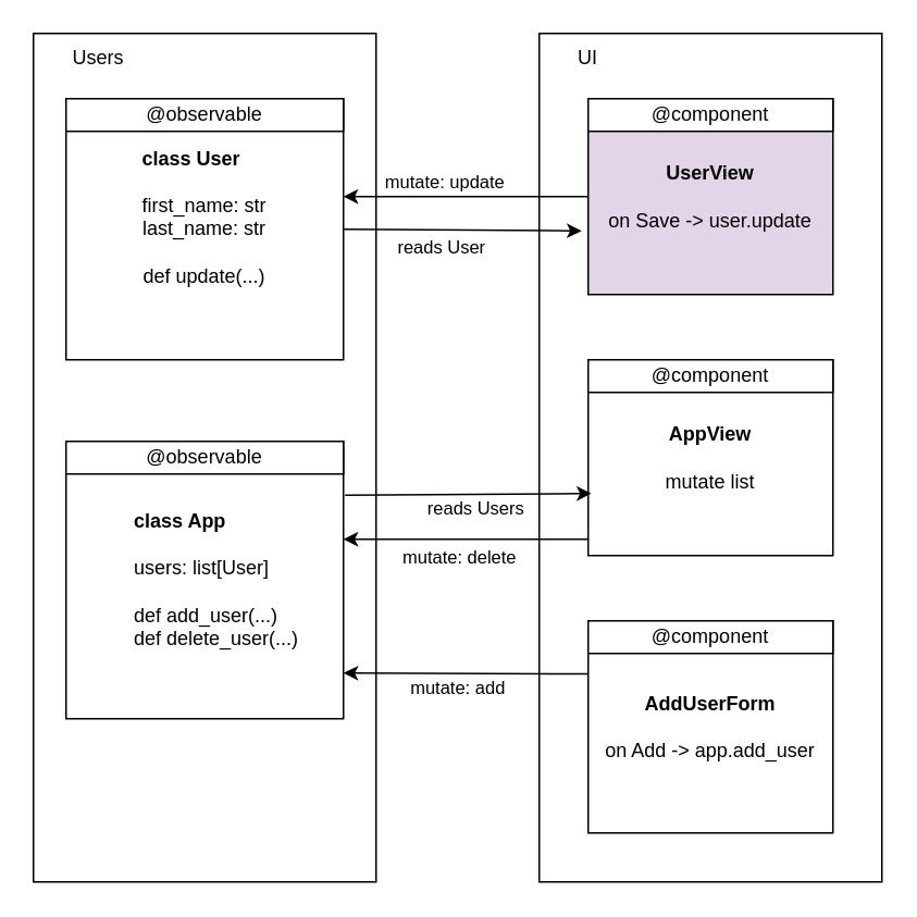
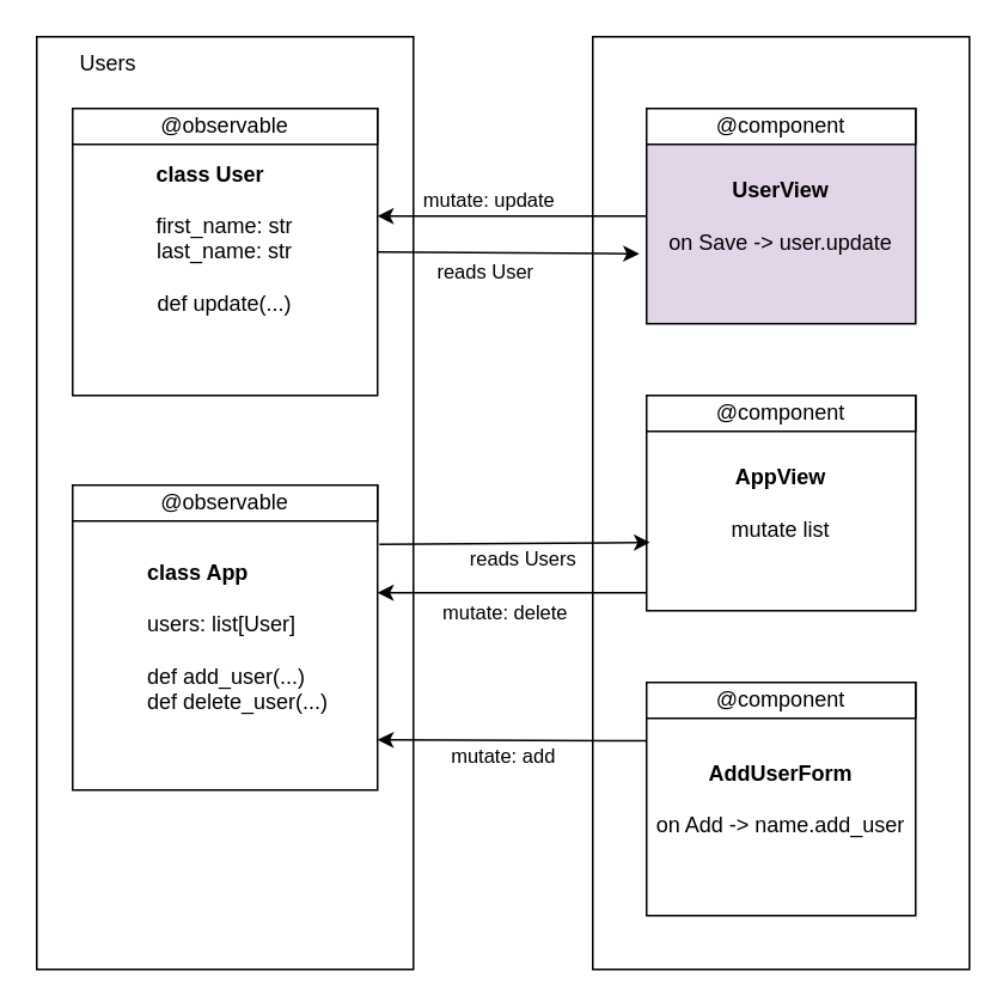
- <mxCell id="7" value="UI" style="text;html=1;align=center;verticalAlign=middle;whiteSpace=wrap;rounded=0;" vertex="1" parent="2"><mxGeometry width="60" height="30" as="geometry" /></mxCell>
- <mxCell id="6" value="&lt;b&gt;AddUserForm&lt;/b&gt;&lt;div&gt;&lt;b&gt;&lt;br&gt;&lt;/b&gt;&lt;/div&gt;&lt;div&gt;on Add -&amp;gt; app.add_user&lt;/div&gt;" style="rounded=0;whiteSpace=wrap;html=1;" vertex="1" parent="2"><mxGeometry x="30" y="360" width="150" height="130" as="geometry" /></mxCell>
+ <mxCell id="6" value="&lt;b&gt;AddUserForm&lt;/b&gt;&lt;div&gt;&lt;b&gt;&lt;br&gt;&lt;/b&gt;&lt;/div&gt;&lt;div&gt;on Add -&amp;gt; name.add_user&lt;/div&gt;" style="rounded=0;whiteSpace=wrap;html=1;" vertex="1" parent="2"><mxGeometry x="30" y="360" width="150" height="130" as="geometry" /></mxCell>
